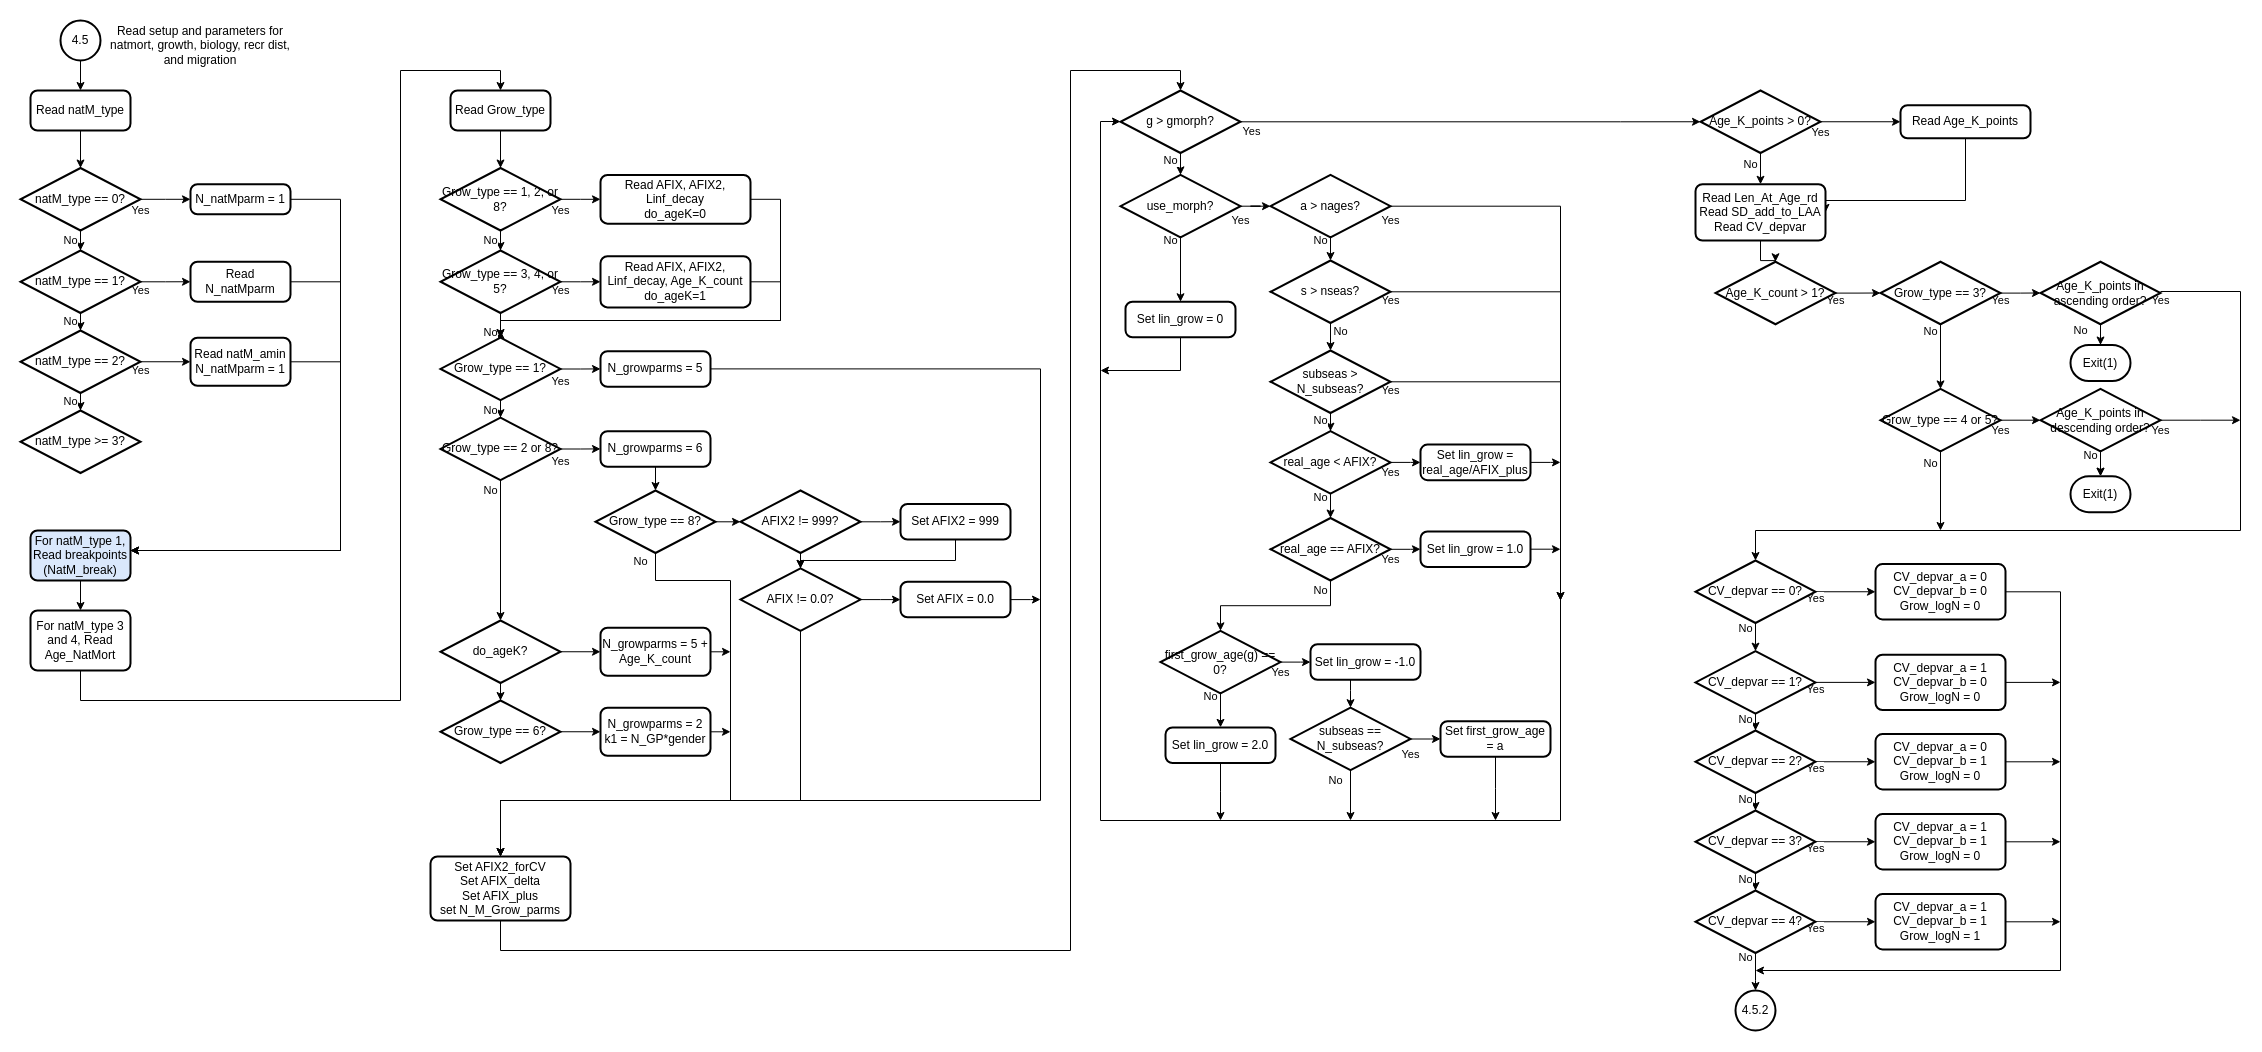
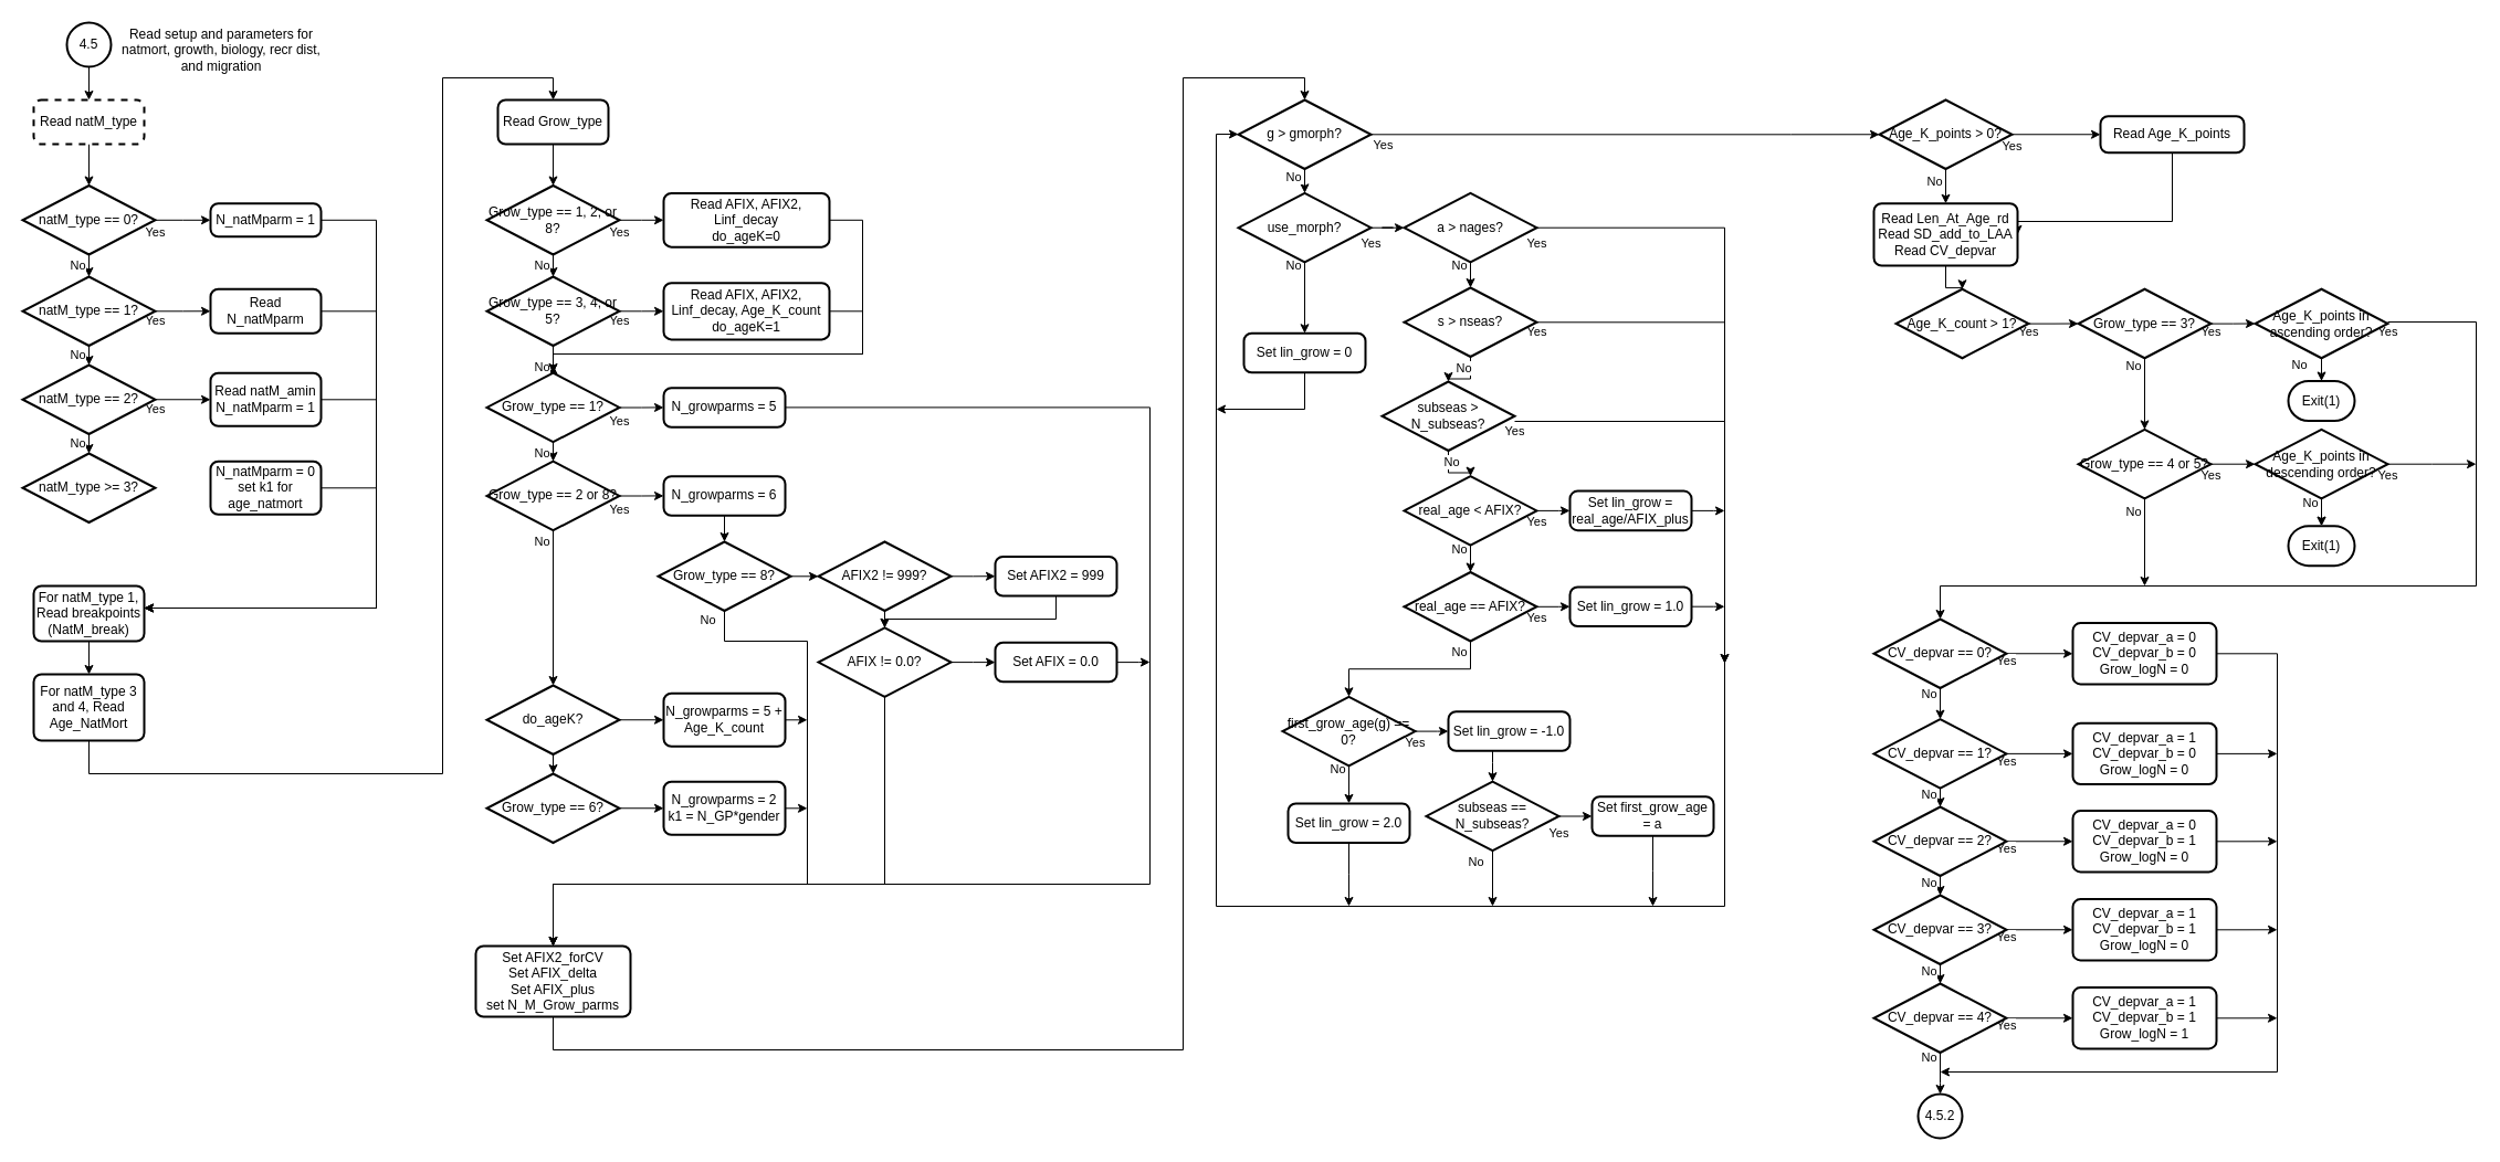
- <mxCell id="6" value="Read natM_type" style="rounded=1;whiteSpace=wrap;html=1;absoluteArcSize=1;arcSize=14;strokeWidth=2;" parent="1" vertex="1"><mxGeometry x="30" y="90" width="100" height="40" as="geometry" /></mxCell>
+ <mxCell id="6" value="Read natM_type" style="rounded=1;whiteSpace=wrap;html=1;absoluteArcSize=1;arcSize=14;strokeWidth=2;dashed=1;" parent="1" vertex="1"><mxGeometry x="30" y="90" width="100" height="40" as="geometry" /></mxCell>
- <mxCell id="92" value="subseas &amp;gt; N_subseas?" style="strokeWidth=2;html=1;shape=mxgraph.flowchart.decision;whiteSpace=wrap;" vertex="1" parent="1"><mxGeometry x="1270" y="350" width="120" height="62.5" as="geometry" /></mxCell>
+ <mxCell id="92" value="subseas &amp;gt; N_subseas?" style="strokeWidth=2;html=1;shape=mxgraph.flowchart.decision;whiteSpace=wrap;" vertex="1" parent="1"><mxGeometry x="1250" y="345" width="120" height="62.5" as="geometry" /></mxCell>
+ <mxCell id="22" value="N_natMparm = 0&lt;br&gt;set k1 for age_natmort" style="rounded=1;whiteSpace=wrap;html=1;absoluteArcSize=1;arcSize=14;strokeWidth=2;" parent="1" vertex="1"><mxGeometry x="190" y="417.19" width="100" height="48.12" as="geometry" /></mxCell>
+ <mxCell id="21" style="edgeStyle=orthogonalEdgeStyle;rounded=0;orthogonalLoop=1;jettySize=auto;html=1;" parent="1" source="22" target="10" edge="1"><mxGeometry relative="1" as="geometry"><Array as="points"><mxPoint x="340" y="441" /><mxPoint x="340" y="550" /></Array></mxGeometry></mxCell>
- <mxCell id="10" value="For natM_type 1, Read breakpoints (NatM_break)" style="rounded=1;whiteSpace=wrap;html=1;absoluteArcSize=1;arcSize=14;strokeWidth=2;fillColor=#dae8fc;" parent="1" vertex="1"><mxGeometry x="30" y="530" width="100" height="50" as="geometry" /></mxCell>
+ <mxCell id="10" value="For natM_type 1, Read breakpoints (NatM_break)" style="rounded=1;whiteSpace=wrap;html=1;absoluteArcSize=1;arcSize=14;strokeWidth=2;" parent="1" vertex="1"><mxGeometry x="30" y="530" width="100" height="50" as="geometry" /></mxCell>
